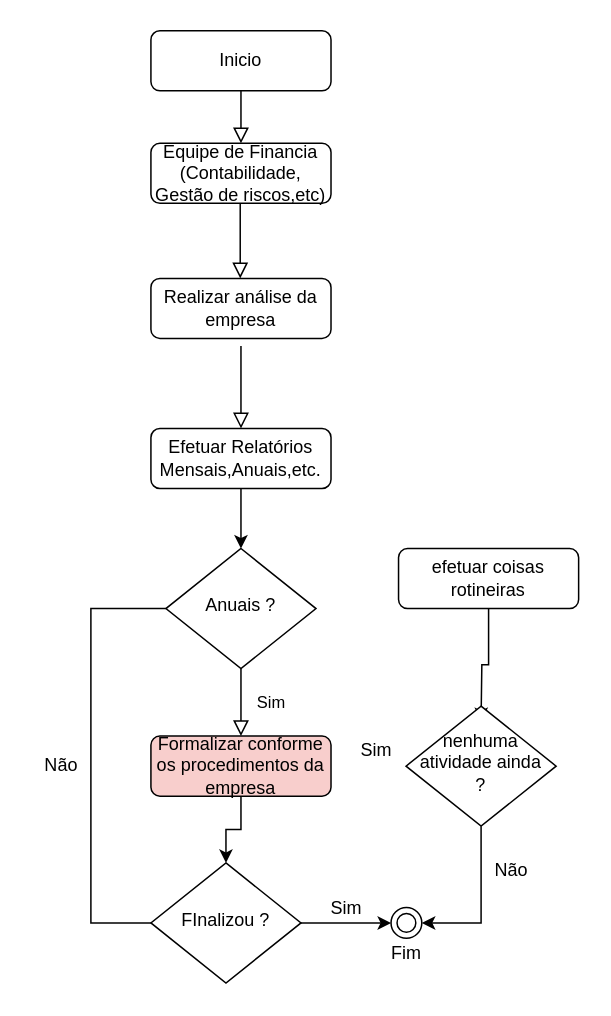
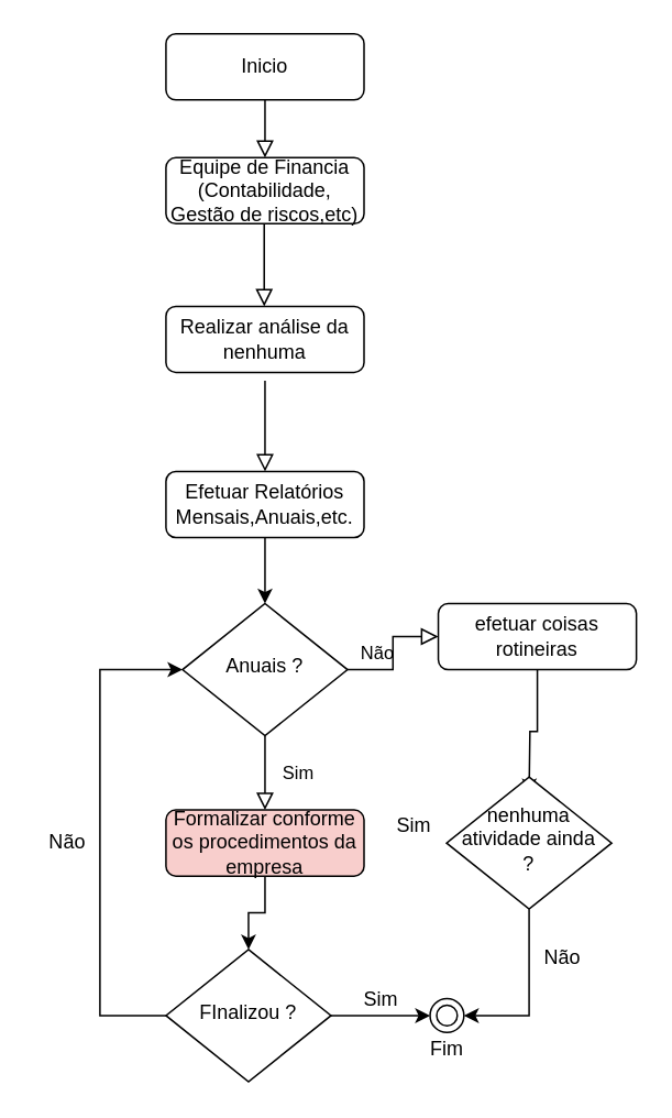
- <mxCell id="11" value="Realizar análise da empresa" style="rounded=1;whiteSpace=wrap;html=1;fontSize=12;glass=0;strokeWidth=1;shadow=0;" vertex="1" parent="1"><mxGeometry x="100" y="185" width="120" height="40" as="geometry" /></mxCell>
+ <mxCell id="11" value="Realizar análise da nenhuma" style="rounded=1;whiteSpace=wrap;html=1;fontSize=12;glass=0;strokeWidth=1;shadow=0;" vertex="1" parent="1"><mxGeometry x="100" y="185" width="120" height="40" as="geometry" /></mxCell>
+ <mxCell id="5" value="Não" style="edgeStyle=orthogonalEdgeStyle;rounded=0;html=1;jettySize=auto;orthogonalLoop=1;fontSize=11;endArrow=block;endFill=0;endSize=8;strokeWidth=1;shadow=0;labelBackgroundColor=none;" edge="1" parent="1" source="6" target="8"><mxGeometry y="10" relative="1" as="geometry"><mxPoint as="offset" /></mxGeometry></mxCell>
- <mxCell id="16" style="edgeStyle=orthogonalEdgeStyle;rounded=0;orthogonalLoop=1;jettySize=auto;html=1;exitX=0;exitY=0.5;exitDx=0;exitDy=0;entryX=0;entryY=0.5;entryDx=0;entryDy=0;endArrow=none;" edge="1" parent="1" source="17" target="6"><mxGeometry relative="1" as="geometry"><Array as="points"><mxPoint x="60" y="615" /><mxPoint x="60" y="405" /></Array></mxGeometry></mxCell>
+ <mxCell id="16" style="edgeStyle=orthogonalEdgeStyle;rounded=0;orthogonalLoop=1;jettySize=auto;html=1;exitX=0;exitY=0.5;exitDx=0;exitDy=0;entryX=0;entryY=0.5;entryDx=0;entryDy=0;" edge="1" parent="1" source="17" target="6"><mxGeometry relative="1" as="geometry"><Array as="points"><mxPoint x="60" y="615" /><mxPoint x="60" y="405" /></Array></mxGeometry></mxCell>
